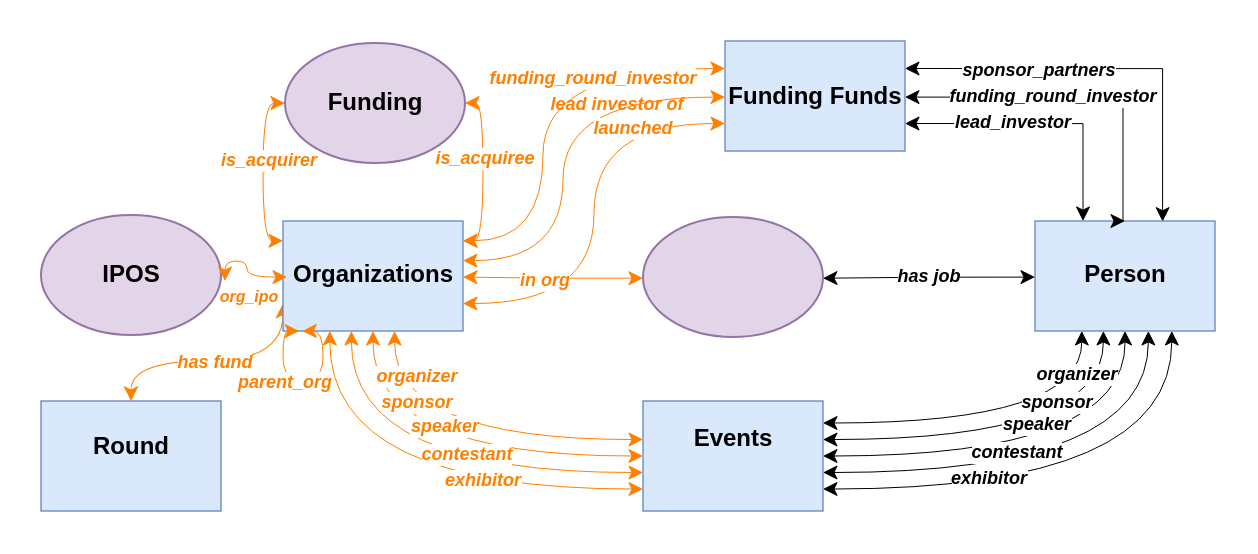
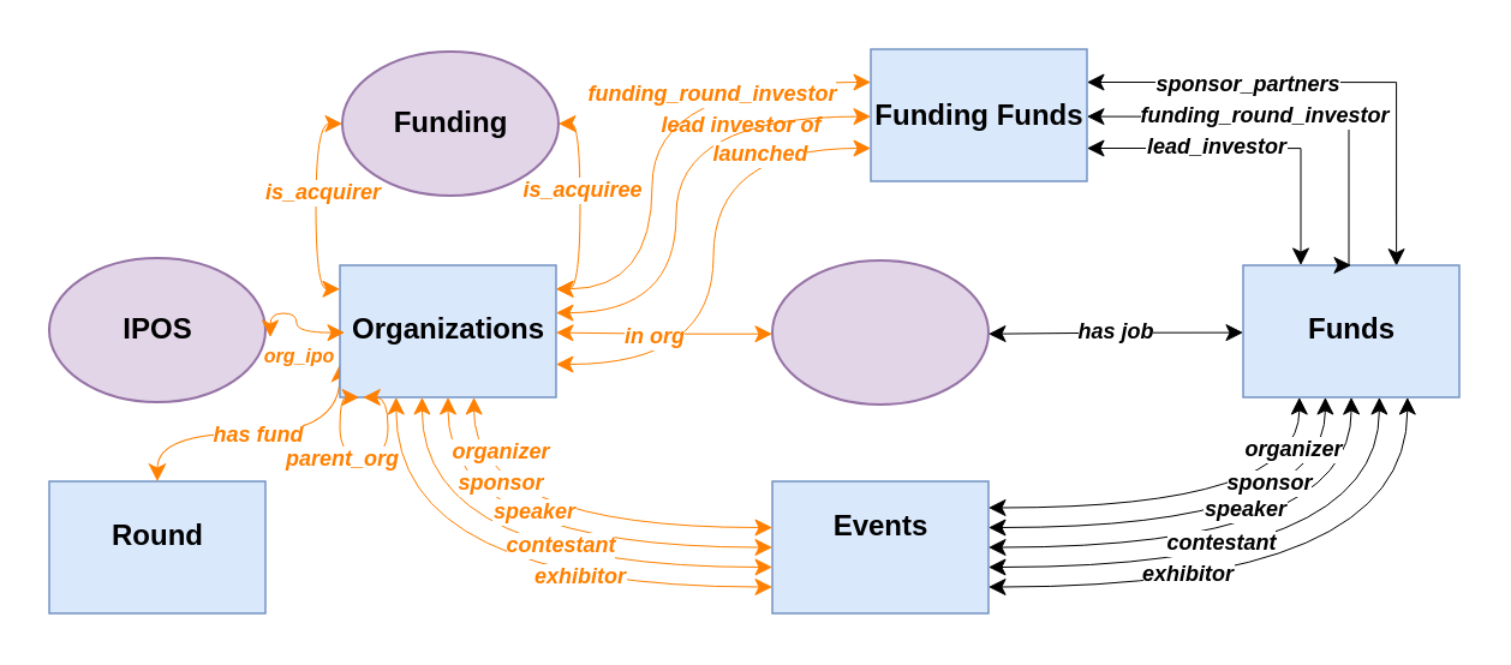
- <mxCell id="33" value="&lt;b style=&quot;&quot;&gt;&lt;font style=&quot;font-size: 12px;&quot;&gt;Person&lt;/font&gt;&lt;/b&gt;" style="text;html=1;resizable=0;autosize=1;align=center;verticalAlign=middle;points=[];fillColor=none;strokeColor=none;rounded=0;sketch=0;" parent="1" vertex="1"><mxGeometry x="532" y="122" width="60" height="30" as="geometry" /></mxCell>
+ <mxCell id="33" value="&lt;b style=&quot;&quot;&gt;&lt;font style=&quot;font-size: 12px;&quot;&gt;Funds&lt;/font&gt;&lt;/b&gt;" style="text;html=1;resizable=0;autosize=1;align=center;verticalAlign=middle;points=[];fillColor=none;strokeColor=none;rounded=0;sketch=0;" parent="1" vertex="1"><mxGeometry x="532" y="122" width="60" height="30" as="geometry" /></mxCell>
